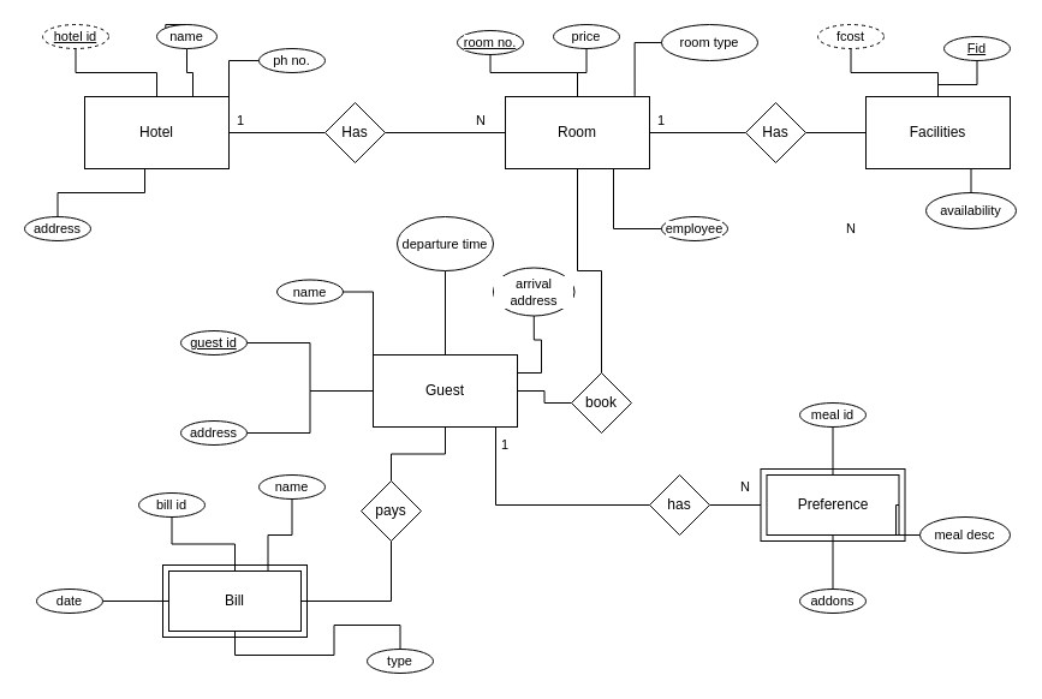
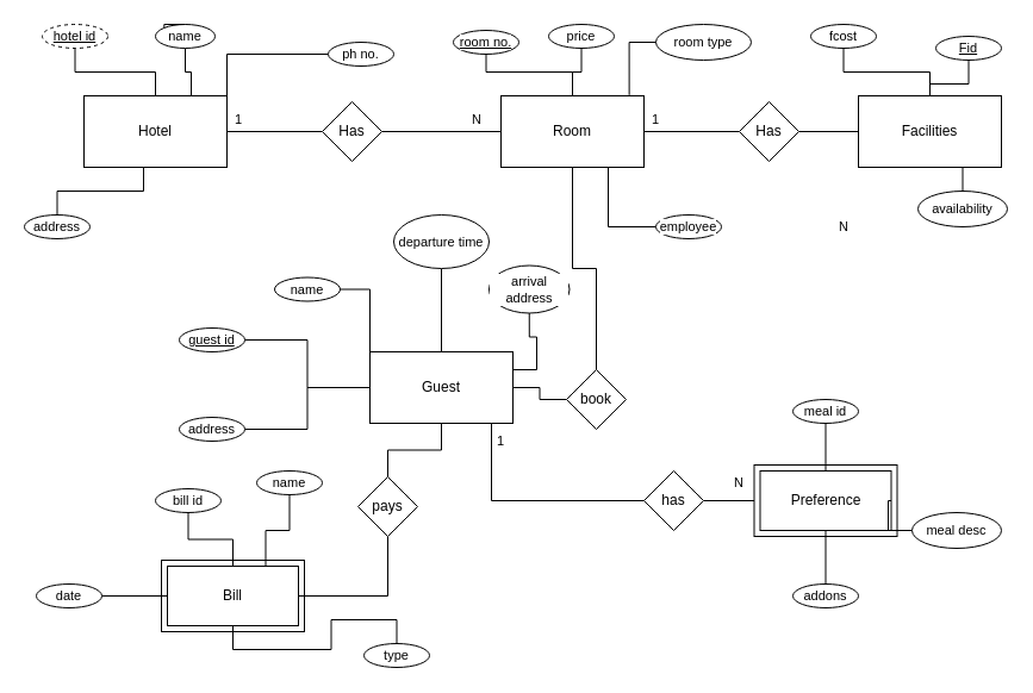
- <mxCell id="39" value="fcost" style="ellipse;whiteSpace=wrap;html=1;fontFamily=Helvetica;fontSize=11;fontColor=default;labelBackgroundColor=default;dashed=1;" parent="1" vertex="1"><mxGeometry x="680" y="20" width="55" height="20" as="geometry" /></mxCell>
+ <mxCell id="39" value="fcost" style="ellipse;whiteSpace=wrap;html=1;fontFamily=Helvetica;fontSize=11;fontColor=default;labelBackgroundColor=default;" parent="1" vertex="1"><mxGeometry x="680" y="20" width="55" height="20" as="geometry" /></mxCell>
- <mxCell id="32" value="ph no." style="ellipse;whiteSpace=wrap;html=1;fontFamily=Helvetica;fontSize=11;fontColor=default;labelBackgroundColor=default;" parent="1" vertex="1"><mxGeometry x="215" y="40" width="55" height="20" as="geometry" /></mxCell>
+ <mxCell id="32" value="ph no." style="ellipse;whiteSpace=wrap;html=1;fontFamily=Helvetica;fontSize=11;fontColor=default;labelBackgroundColor=default;" parent="1" vertex="1"><mxGeometry x="275" y="35" width="55" height="20" as="geometry" /></mxCell>
- <mxCell id="61" value="bill id" style="ellipse;whiteSpace=wrap;html=1;fontFamily=Helvetica;fontSize=11;fontColor=default;labelBackgroundColor=default;" parent="1" vertex="1"><mxGeometry x="115" y="410" width="55" height="20" as="geometry" /></mxCell>
+ <mxCell id="61" value="bill id" style="ellipse;whiteSpace=wrap;html=1;fontFamily=Helvetica;fontSize=11;fontColor=default;labelBackgroundColor=default;" parent="1" vertex="1"><mxGeometry x="130" y="410" width="55" height="20" as="geometry" /></mxCell>
